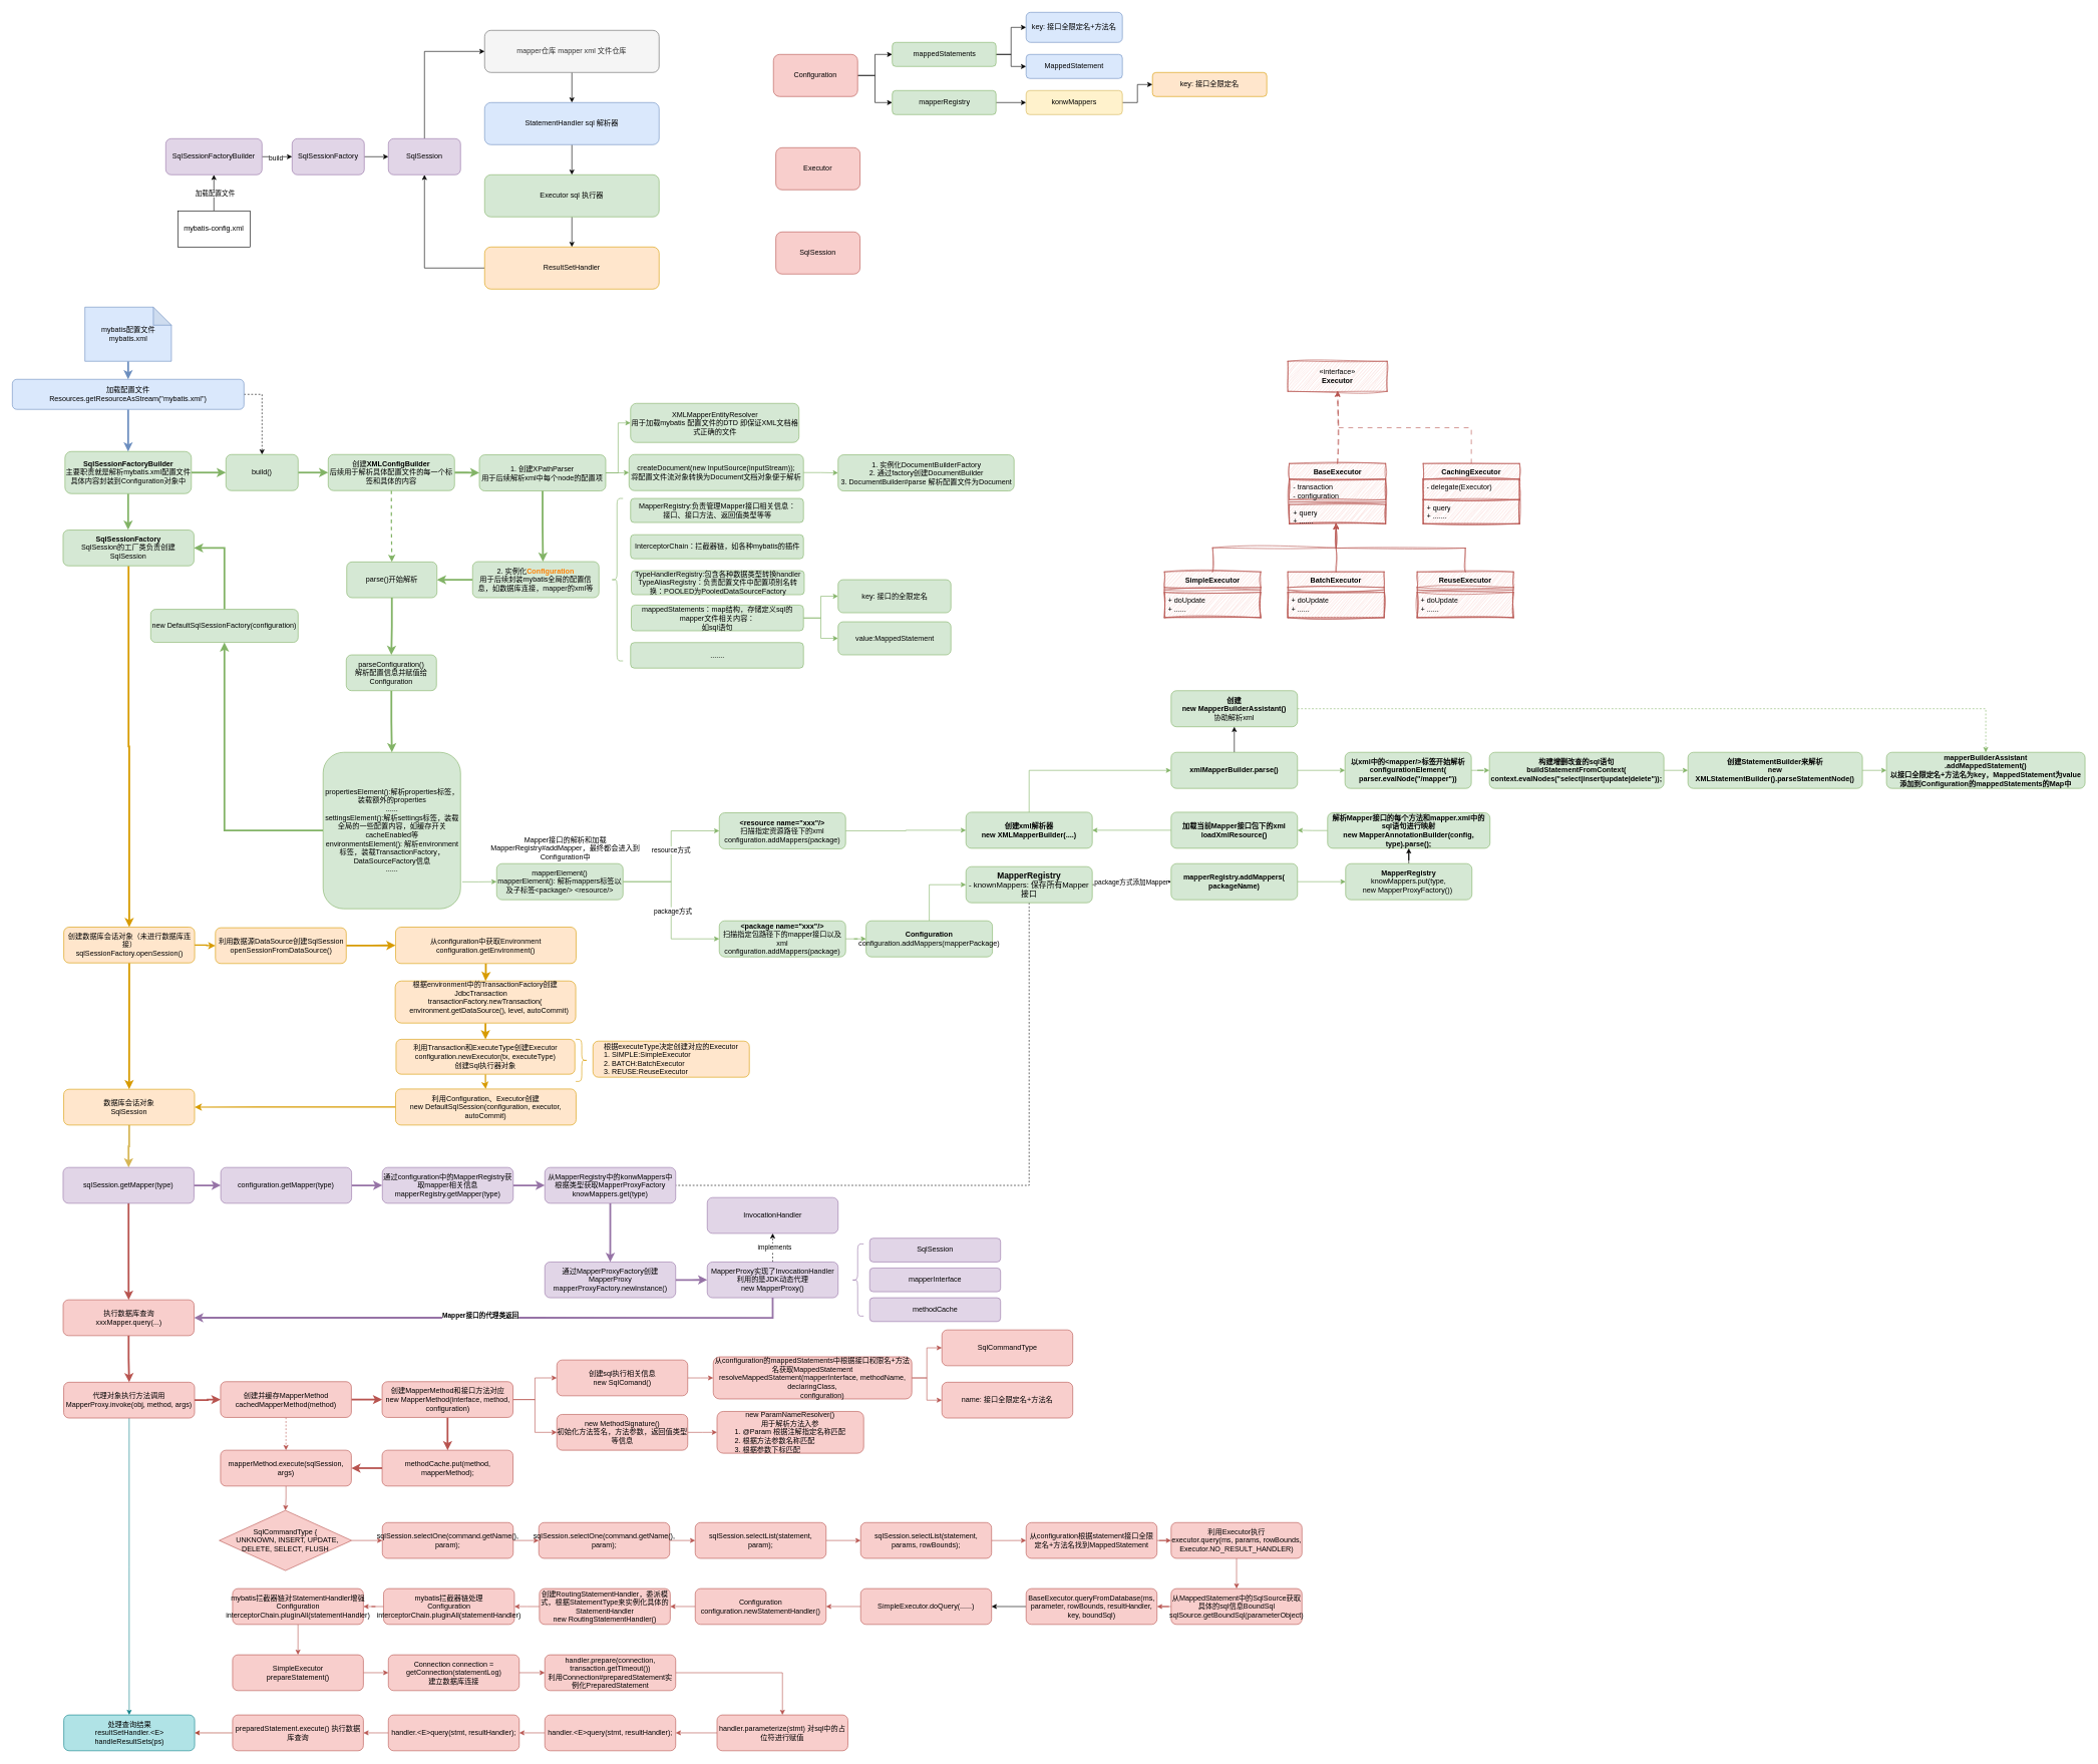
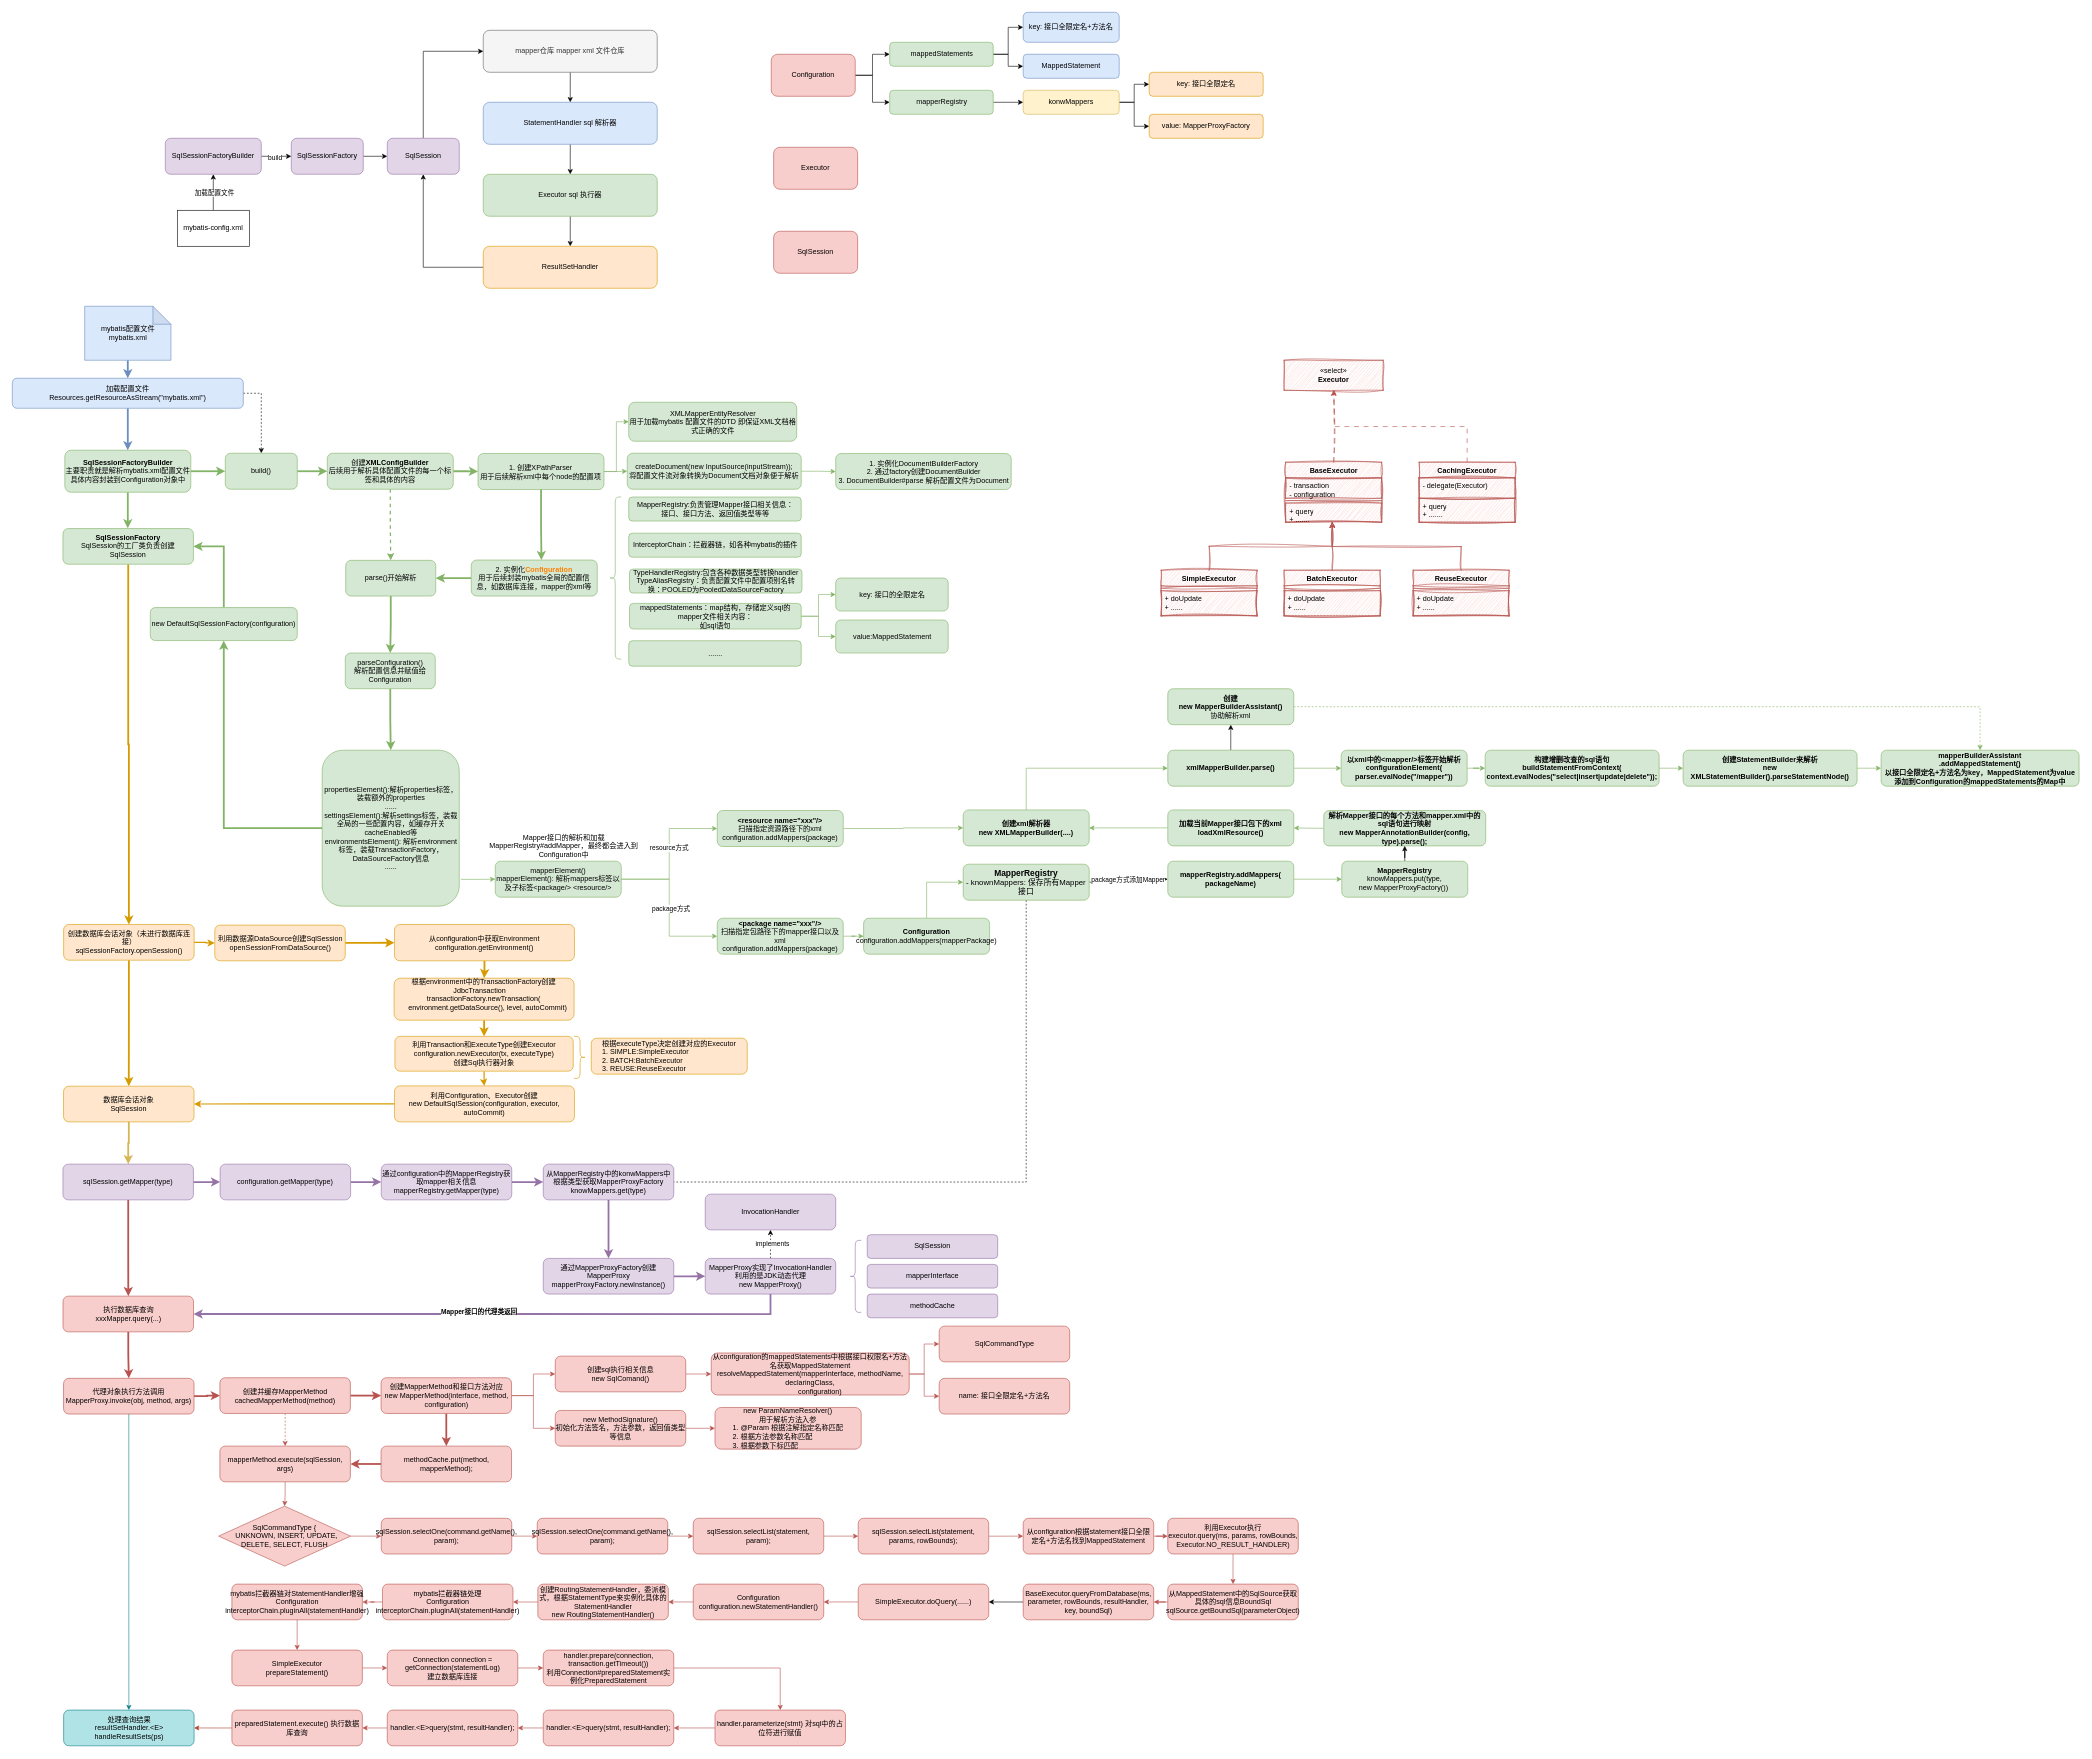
+ <mxCell id="194" style="edgeStyle=orthogonalEdgeStyle;rounded=0;orthogonalLoop=1;jettySize=auto;html=1;entryX=0;entryY=0.5;entryDx=0;entryDy=0;" edge="1" parent="1" source="195" target="199"><mxGeometry relative="1" as="geometry" /></mxCell>
+ <mxCell id="199" value="value: MapperProxyFactory" style="rounded=1;whiteSpace=wrap;html=1;fillColor=#ffe6cc;strokeColor=#d79b00;" vertex="1" parent="1"><mxGeometry x="1915" y="190" width="190" height="40" as="geometry" /></mxCell>
- <mxCell id="73" value="«interface»&lt;br&gt;&lt;b&gt;Executor&lt;/b&gt;" style="html=1;whiteSpace=wrap;sketch=1;curveFitting=1;jiggle=2;fillColor=#f8cecc;strokeColor=#b85450;" parent="1" vertex="1"><mxGeometry x="2140" y="600" width="165" height="50" as="geometry" /></mxCell>
+ <mxCell id="73" value="«select»&lt;br&gt;&lt;b&gt;Executor&lt;/b&gt;" style="html=1;whiteSpace=wrap;sketch=1;curveFitting=1;jiggle=2;fillColor=#f8cecc;strokeColor=#b85450;" parent="1" vertex="1"><mxGeometry x="2140" y="600" width="165" height="50" as="geometry" /></mxCell>
